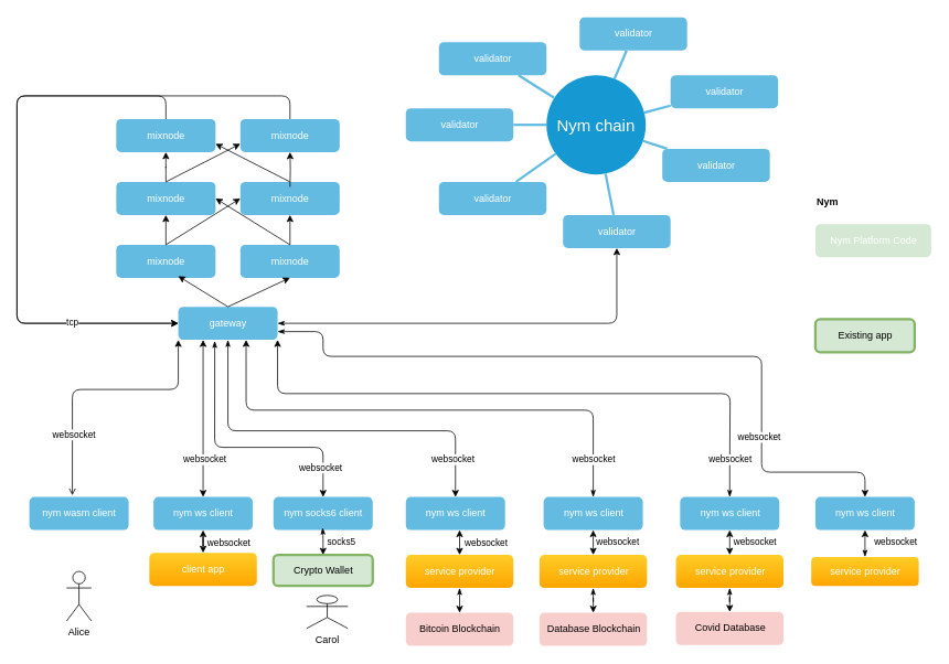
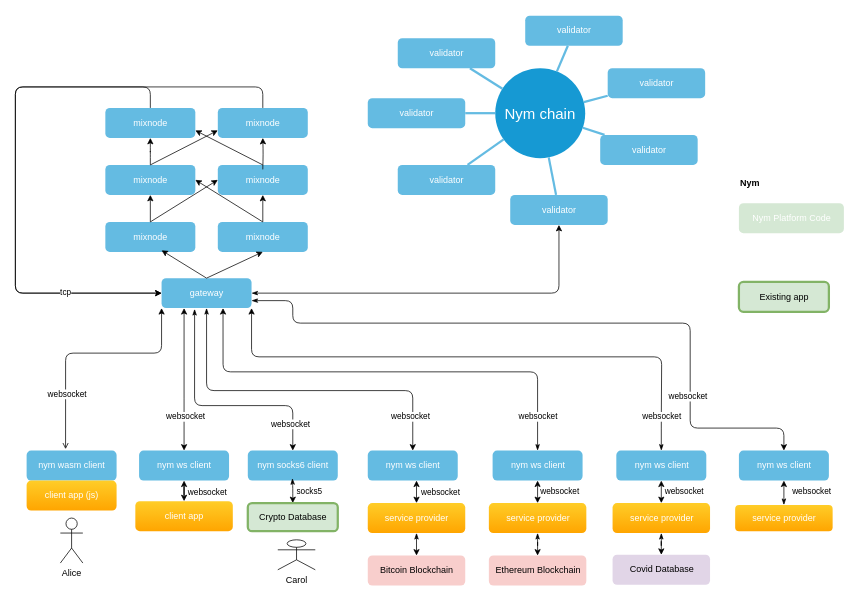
- <mxCell id="62" value="Existing app" style="rounded=1;fillColor=#d5e8d4;strokeColor=#82b366;strokeWidth=3;shadow=0;html=1;" parent="1" vertex="1"><mxGeometry x="985" y="385" width="120" height="40" as="geometry" /></mxCell>
+ <mxCell id="62" value="Existing app" style="rounded=1;fillColor=#d5e8d4;strokeColor=#82b366;strokeWidth=3;shadow=0;html=1;" parent="1" vertex="1"><mxGeometry x="985" y="375" width="120" height="40" as="geometry" /></mxCell>
+ <mxCell id="74" value="client app (js)" style="rounded=1;fillColor=#ffcd28;strokeColor=none;strokeWidth=3;shadow=0;html=1;gradientColor=#ffa500;fontColor=#FFFFFF;" parent="1" vertex="1"><mxGeometry x="35" y="640" width="120" height="40" as="geometry" /></mxCell>
- <mxCell id="84" value="Crypto Wallet" style="rounded=1;fillColor=#d5e8d4;strokeColor=#82b366;strokeWidth=3;shadow=0;html=1;" parent="1" vertex="1"><mxGeometry x="330" y="670" width="120" height="37.5" as="geometry" /></mxCell>
+ <mxCell id="84" value="Crypto Database" style="rounded=1;fillColor=#d5e8d4;strokeColor=#82b366;strokeWidth=3;shadow=0;html=1;" parent="1" vertex="1"><mxGeometry x="330" y="670" width="120" height="37.5" as="geometry" /></mxCell>
- <mxCell id="54" value="Database Blockchain" style="rounded=1;fillColor=#f8cecc;strokeColor=none;strokeWidth=3;shadow=0;html=1;" parent="1" vertex="1"><mxGeometry x="651.5" y="740" width="130" height="40" as="geometry" /></mxCell>
+ <mxCell id="54" value="Ethereum Blockchain" style="rounded=1;fillColor=#f8cecc;strokeColor=none;strokeWidth=3;shadow=0;html=1;" parent="1" vertex="1"><mxGeometry x="651.5" y="740" width="130" height="40" as="geometry" /></mxCell>
- <mxCell id="60" value="Covid Database" style="rounded=1;fillColor=#f8cecc;strokeColor=none;strokeWidth=3;shadow=0;html=1;" parent="1" vertex="1"><mxGeometry x="816.5" y="739" width="130" height="40" as="geometry" /></mxCell>
+ <mxCell id="60" value="Covid Database" style="rounded=1;fillColor=#e1d5e7;strokeColor=none;strokeWidth=3;shadow=0;html=1;" parent="1" vertex="1"><mxGeometry x="816.5" y="739" width="130" height="40" as="geometry" /></mxCell>
